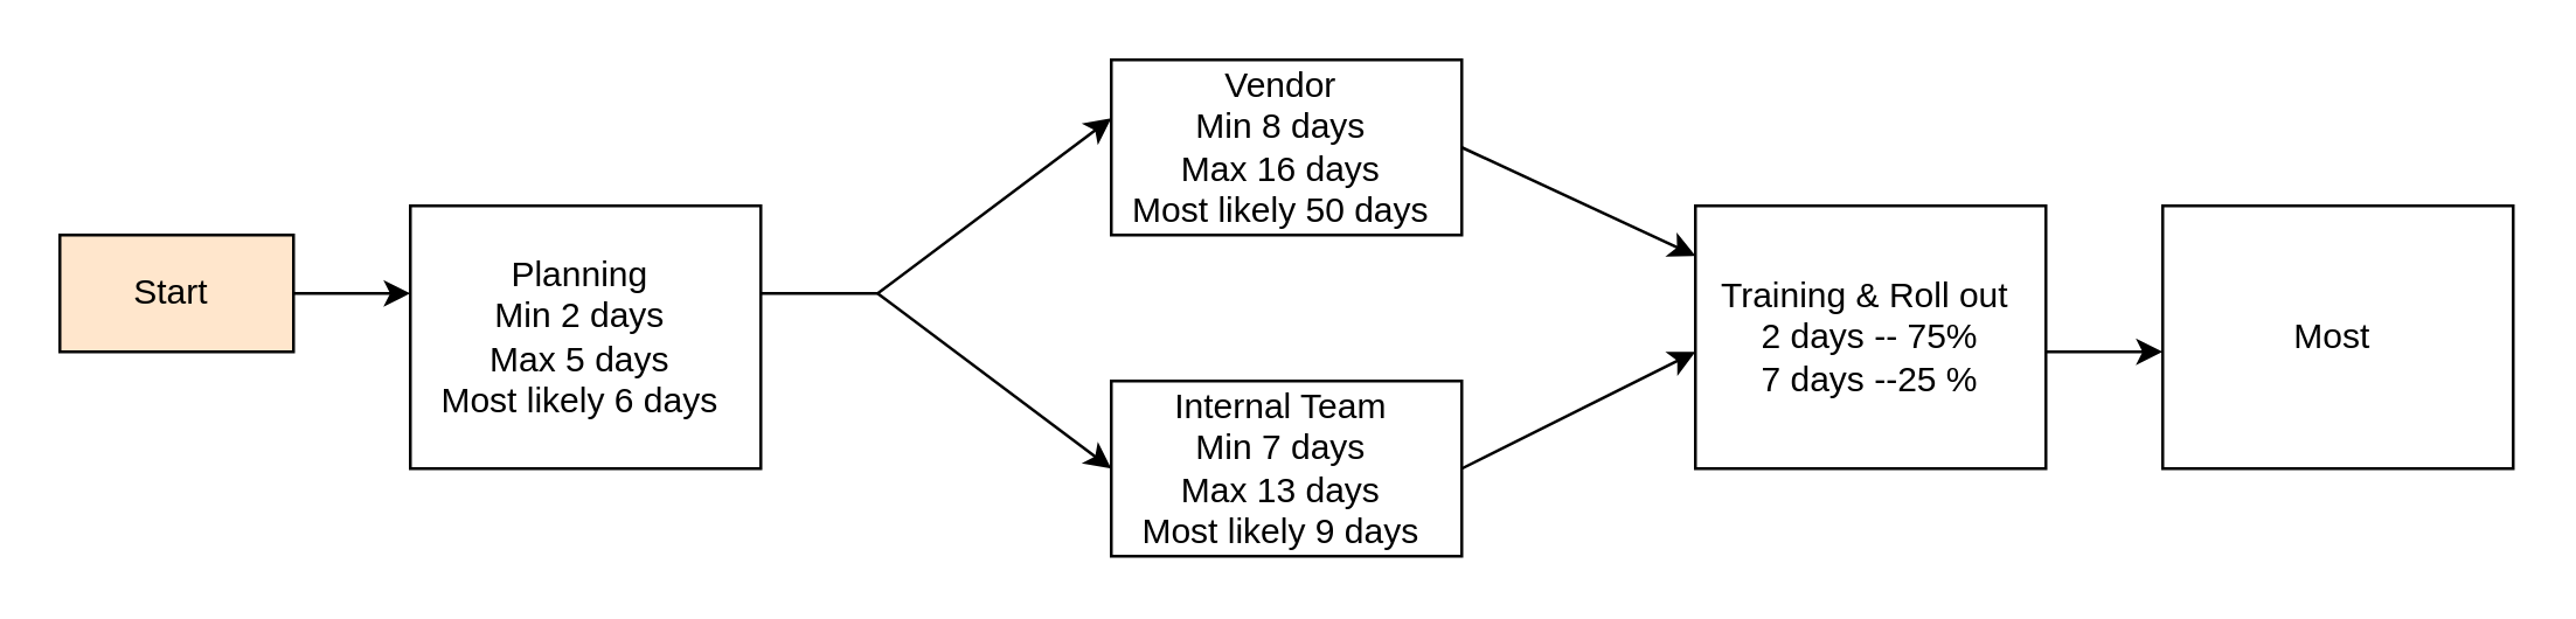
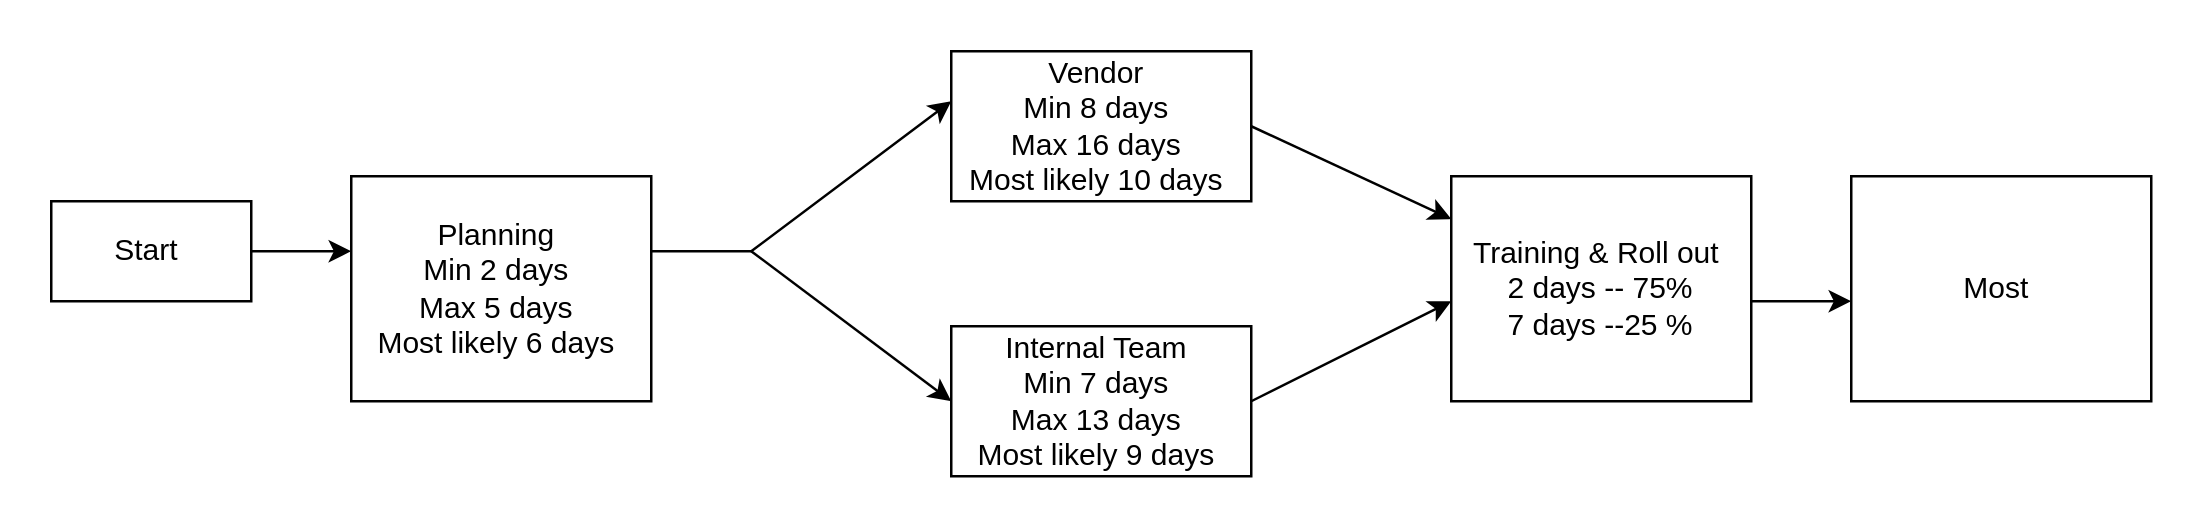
- <mxCell id="7" value="Vendor&amp;nbsp;&lt;br&gt;Min 8 days&amp;nbsp;&lt;br&gt;Max 16 days&amp;nbsp;&lt;br&gt;Most likely 50 days&amp;nbsp;" style="rounded=0;whiteSpace=wrap;html=1;" vertex="1" parent="1"><mxGeometry x="380" y="20" width="120" height="60" as="geometry" /></mxCell>
+ <mxCell id="7" value="Vendor&amp;nbsp;&lt;br&gt;Min 8 days&amp;nbsp;&lt;br&gt;Max 16 days&amp;nbsp;&lt;br&gt;Most likely 10 days&amp;nbsp;" style="rounded=0;whiteSpace=wrap;html=1;" vertex="1" parent="1"><mxGeometry x="380" y="20" width="120" height="60" as="geometry" /></mxCell>
- <mxCell id="2" value="Start&amp;nbsp;" style="rounded=0;whiteSpace=wrap;html=1;fillColor=#ffe6cc;" vertex="1" parent="1"><mxGeometry y="80" width="80" height="40" as="geometry" x="20" /></mxCell>
+ <mxCell id="2" value="Start&amp;nbsp;" style="rounded=0;whiteSpace=wrap;html=1;" vertex="1" parent="1"><mxGeometry y="80" width="80" height="40" as="geometry" x="20" /></mxCell>
